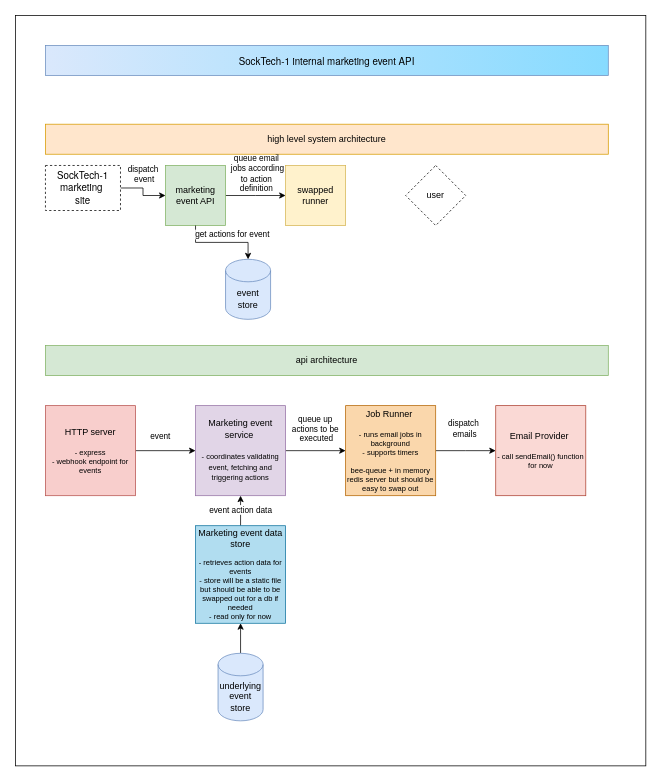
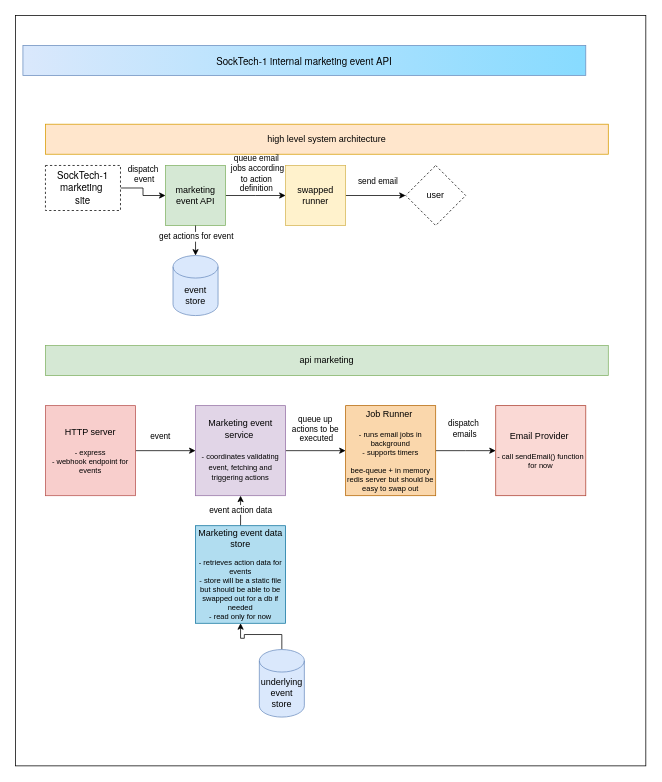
- <mxCell id="5" value="&lt;p style=&quot;margin: 0px; font-variant-numeric: normal; font-variant-east-asian: normal; font-variant-alternates: normal; font-kerning: auto; font-optical-sizing: auto; font-feature-settings: normal; font-variation-settings: normal; font-variant-position: normal; font-stretch: normal; font-size: 13px; line-height: normal; font-family: &amp;quot;Helvetica Neue&amp;quot;; text-align: start;&quot; class=&quot;p1&quot;&gt;SockTech-1 internal marketing event API&lt;/p&gt;" style="text;html=1;align=center;verticalAlign=middle;whiteSpace=wrap;rounded=0;fillColor=#dae8fc;strokeColor=#6c8ebf;gradientColor=#87DBFF;gradientDirection=east;" vertex="1" parent="1"><mxGeometry x="60" y="60" width="750" height="40" as="geometry" /></mxCell>
+ <mxCell id="5" value="&lt;p style=&quot;margin: 0px; font-variant-numeric: normal; font-variant-east-asian: normal; font-variant-alternates: normal; font-kerning: auto; font-optical-sizing: auto; font-feature-settings: normal; font-variation-settings: normal; font-variant-position: normal; font-stretch: normal; font-size: 13px; line-height: normal; font-family: &amp;quot;Helvetica Neue&amp;quot;; text-align: start;&quot; class=&quot;p1&quot;&gt;SockTech-1 internal marketing event API&lt;/p&gt;" style="text;html=1;align=center;verticalAlign=middle;whiteSpace=wrap;rounded=0;fillColor=#dae8fc;strokeColor=#6c8ebf;gradientColor=#87DBFF;gradientDirection=east;" vertex="1" parent="1"><mxGeometry x="30" y="60" width="750" height="40" as="geometry" /></mxCell>
+ <mxCell id="14" style="edgeStyle=orthogonalEdgeStyle;rounded=0;orthogonalLoop=1;jettySize=auto;html=1;exitX=1;exitY=0.5;exitDx=0;exitDy=0;entryX=0;entryY=0.5;entryDx=0;entryDy=0;" edge="1" parent="1" source="16" target="17"><mxGeometry relative="1" as="geometry" /></mxCell>
+ <mxCell id="15" value="send email" style="edgeLabel;html=1;align=center;verticalAlign=middle;resizable=0;points=[];" vertex="1" connectable="0" parent="14"><mxGeometry x="0.05" y="3" relative="1" as="geometry"><mxPoint y="-17" as="offset" /></mxGeometry></mxCell>
- <mxCell id="3" value="event store" style="shape=cylinder3;whiteSpace=wrap;html=1;boundedLbl=1;backgroundOutline=1;size=15;fillColor=#dae8fc;strokeColor=#6c8ebf;" vertex="1" parent="1"><mxGeometry x="300" y="345" width="60" height="80" as="geometry" /></mxCell>
+ <mxCell id="3" value="event store" style="shape=cylinder3;whiteSpace=wrap;html=1;boundedLbl=1;backgroundOutline=1;size=15;fillColor=#dae8fc;strokeColor=#6c8ebf;" vertex="1" parent="1"><mxGeometry x="230" y="340" width="60" height="80" as="geometry" /></mxCell>
- <mxCell id="18" value="api architecture" style="text;html=1;align=center;verticalAlign=middle;whiteSpace=wrap;rounded=0;fillColor=#d5e8d4;strokeColor=#82b366;" vertex="1" parent="1"><mxGeometry x="60" y="460" width="750" height="40" as="geometry" /></mxCell>
+ <mxCell id="18" value="api marketing" style="text;html=1;align=center;verticalAlign=middle;whiteSpace=wrap;rounded=0;fillColor=#d5e8d4;strokeColor=#82b366;" vertex="1" parent="1"><mxGeometry x="60" y="460" width="750" height="40" as="geometry" /></mxCell>
- <mxCell id="26" value="&lt;div&gt;underlying&lt;/div&gt;event store" style="shape=cylinder3;whiteSpace=wrap;html=1;boundedLbl=1;backgroundOutline=1;size=15;fillColor=#dae8fc;strokeColor=#6c8ebf;" vertex="1" parent="1"><mxGeometry x="290" y="870" width="60" height="90" as="geometry" /></mxCell>
+ <mxCell id="26" value="&lt;div&gt;underlying&lt;/div&gt;event store" style="shape=cylinder3;whiteSpace=wrap;html=1;boundedLbl=1;backgroundOutline=1;size=15;fillColor=#dae8fc;strokeColor=#6c8ebf;" vertex="1" parent="1"><mxGeometry x="345" y="865" width="60" height="90" as="geometry" /></mxCell>
